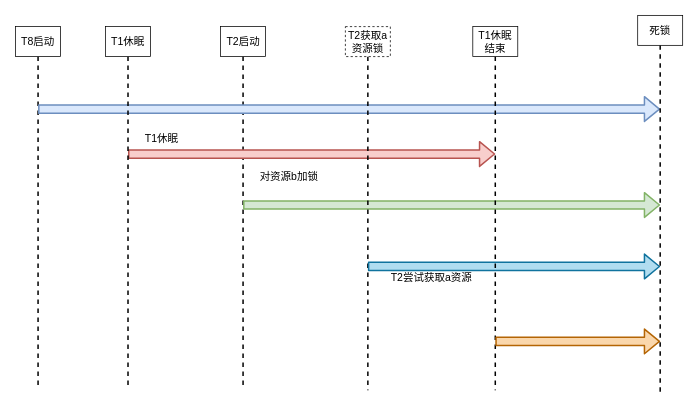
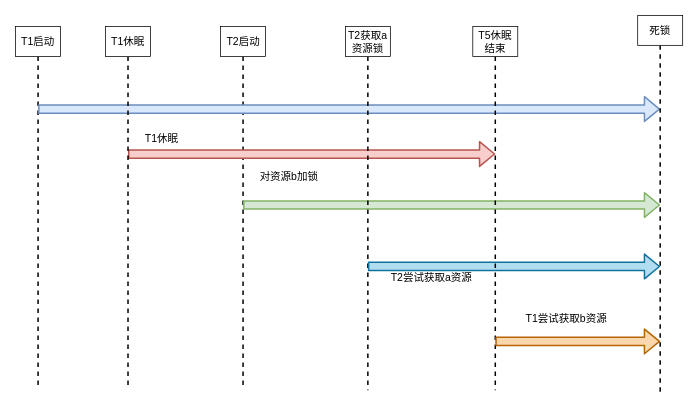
- <mxCell id="3" value="T8启动" style="rounded=0;whiteSpace=wrap;html=1;fontSize=14;" vertex="1" parent="1"><mxGeometry x="20" y="35" width="60" height="40" as="geometry" /></mxCell>
+ <mxCell id="3" value="T1启动" style="rounded=0;whiteSpace=wrap;html=1;fontSize=14;" vertex="1" parent="1"><mxGeometry x="20" y="35" width="60" height="40" as="geometry" /></mxCell>
- <mxCell id="14" value="T2获取a资源锁" style="rounded=0;whiteSpace=wrap;html=1;fontSize=14;dashed=1;" vertex="1" parent="1"><mxGeometry x="460" y="35" width="60" height="40" as="geometry" /></mxCell>
+ <mxCell id="14" value="T2获取a资源锁" style="rounded=0;whiteSpace=wrap;html=1;fontSize=14;" vertex="1" parent="1"><mxGeometry x="460" y="35" width="60" height="40" as="geometry" /></mxCell>
- <mxCell id="19" value="T1休眠结束" style="rounded=0;whiteSpace=wrap;html=1;fontSize=14;" vertex="1" parent="1"><mxGeometry x="630" y="35" width="60" height="40" as="geometry" /></mxCell>
+ <mxCell id="19" value="T5休眠结束" style="rounded=0;whiteSpace=wrap;html=1;fontSize=14;" vertex="1" parent="1"><mxGeometry x="630" y="35" width="60" height="40" as="geometry" /></mxCell>
+ <mxCell id="18" value="T1尝试获取b资源" style="text;html=1;strokeColor=none;fillColor=none;align=center;verticalAlign=middle;whiteSpace=wrap;rounded=0;fontSize=14;" vertex="1" parent="1"><mxGeometry x="690" y="415" width="130" height="20" as="geometry" /></mxCell>
